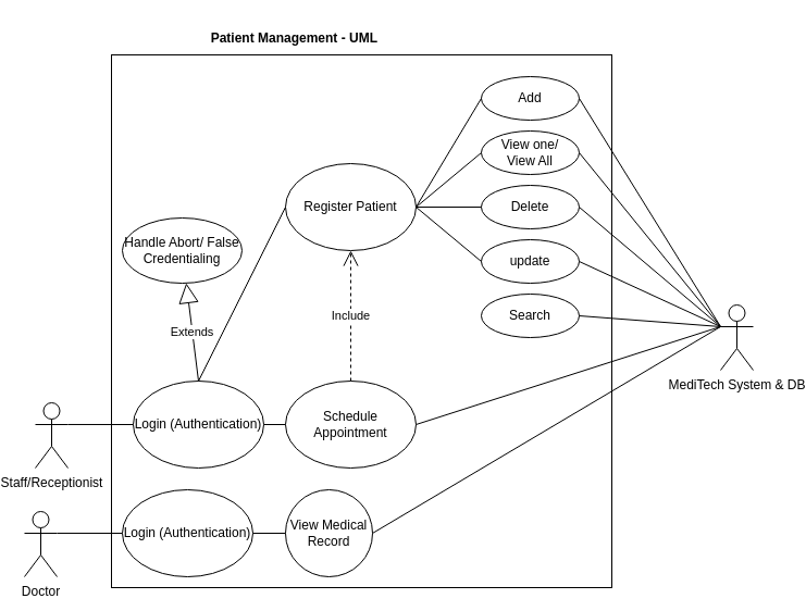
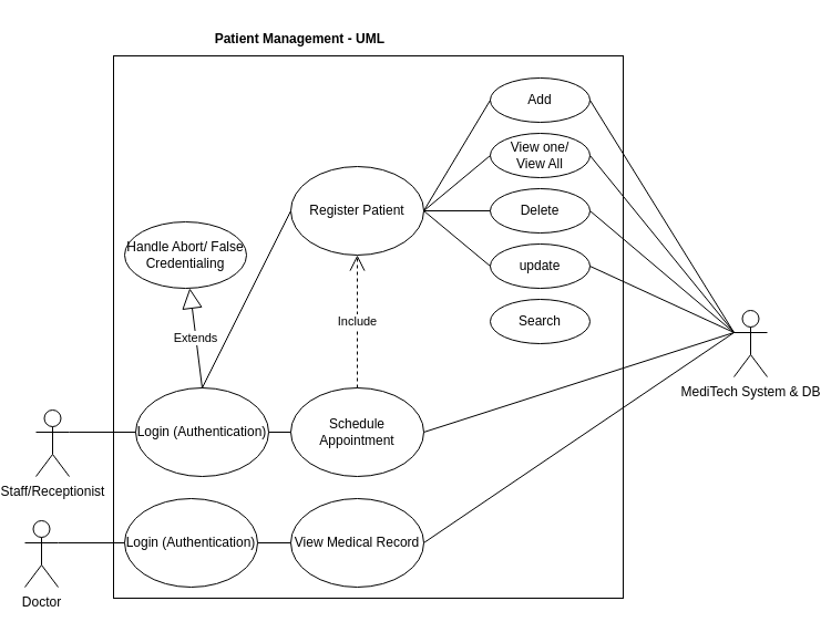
- <mxCell id="32" value="" style="endArrow=none;html=1;rounded=0;entryX=0;entryY=0.333;entryDx=0;entryDy=0;entryPerimeter=0;exitX=1;exitY=0.5;exitDx=0;exitDy=0;" edge="1" parent="1" source="24" target="14"><mxGeometry width="50" height="50" relative="1" as="geometry"><mxPoint x="380" y="300" as="sourcePoint" /><mxPoint x="430" y="250" as="targetPoint" /></mxGeometry></mxCell>
- <mxCell id="6" value="View Medical Record" style="ellipse;whiteSpace=wrap;html=1;" vertex="1" parent="1"><mxGeometry x="260" y="450" width="80" height="80" as="geometry" /></mxCell>
+ <mxCell id="6" value="View Medical Record" style="ellipse;whiteSpace=wrap;html=1;" vertex="1" parent="1"><mxGeometry x="260" y="450" width="120" height="80" as="geometry" /></mxCell>
